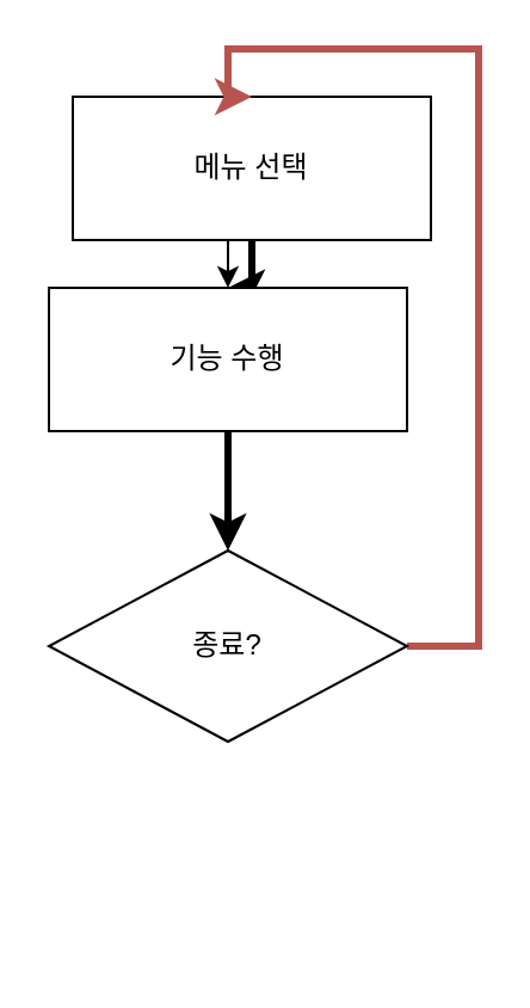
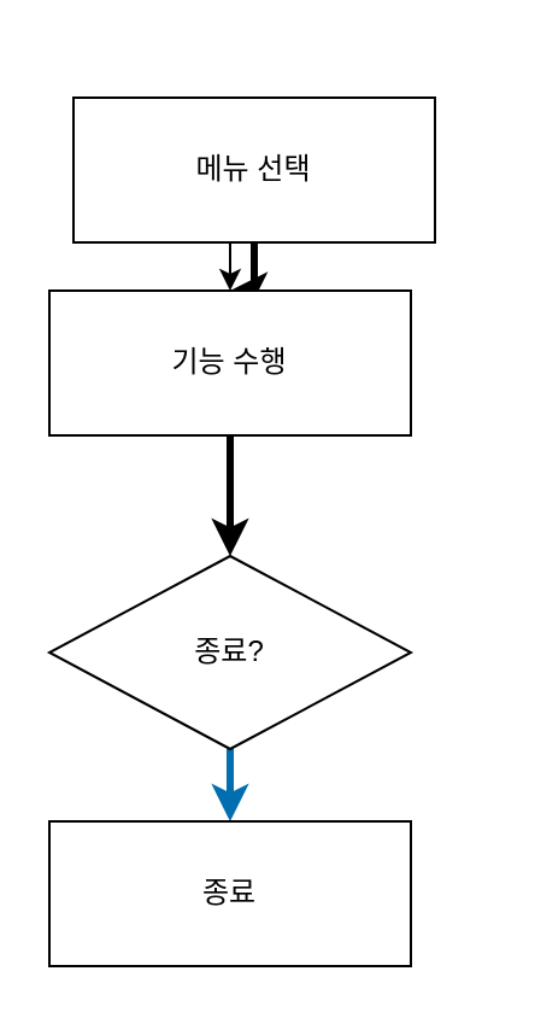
- <mxCell id="7" style="edgeStyle=orthogonalEdgeStyle;rounded=0;orthogonalLoop=1;jettySize=auto;html=1;exitX=1;exitY=0.5;exitDx=0;exitDy=0;entryX=0.5;entryY=0;entryDx=0;entryDy=0;fillColor=#f8cecc;strokeColor=#b85450;strokeWidth=3;" edge="1" parent="1" source="9" target="4"><mxGeometry relative="1" as="geometry"><Array as="points"><mxPoint x="200" y="270" /><mxPoint x="200" y="20" /><mxPoint x="95" y="20" /></Array></mxGeometry></mxCell>
+ <mxCell id="8" style="edgeStyle=orthogonalEdgeStyle;rounded=0;orthogonalLoop=1;jettySize=auto;html=1;entryX=0.5;entryY=0;entryDx=0;entryDy=0;fillColor=#1ba1e2;strokeColor=#006EAF;strokeWidth=3;" edge="1" parent="1" source="9" target="10"><mxGeometry relative="1" as="geometry" /></mxCell>
+ <mxCell id="10" value="종료" style="rounded=0;whiteSpace=wrap;html=1;" vertex="1" parent="1"><mxGeometry x="20" y="340" width="150" height="60" as="geometry" /></mxCell>
